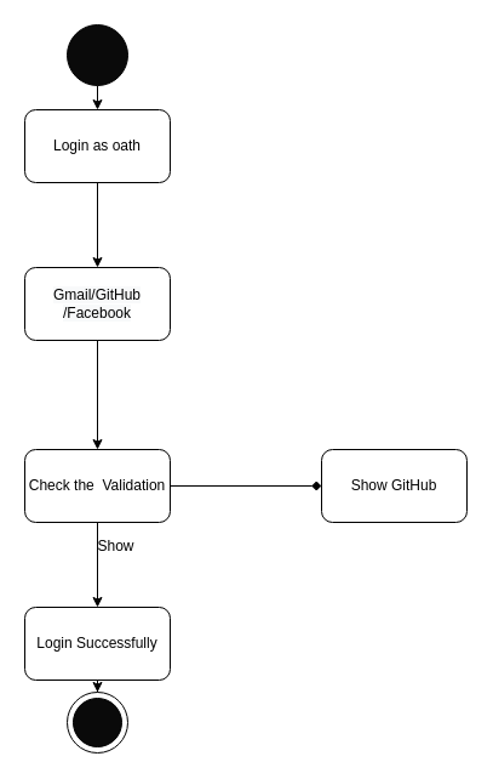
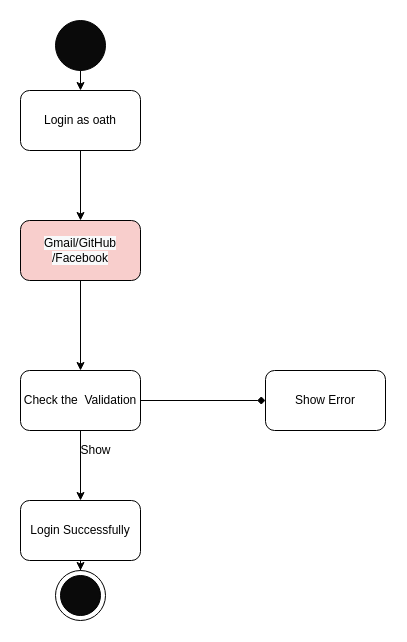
- <mxCell id="16" value="&#10;&#10;&lt;span style=&quot;color: rgb(0, 0, 0); font-family: helvetica; font-size: 12px; font-style: normal; font-weight: 400; letter-spacing: normal; text-align: center; text-indent: 0px; text-transform: none; word-spacing: 0px; background-color: rgb(248, 249, 250); display: inline; float: none;&quot;&gt;Gmail/GitHub&lt;/span&gt;&lt;br style=&quot;color: rgb(0, 0, 0); font-family: helvetica; font-size: 12px; font-style: normal; font-weight: 400; letter-spacing: normal; text-align: center; text-indent: 0px; text-transform: none; word-spacing: 0px; background-color: rgb(248, 249, 250);&quot;&gt;&lt;span style=&quot;color: rgb(0, 0, 0); font-family: helvetica; font-size: 12px; font-style: normal; font-weight: 400; letter-spacing: normal; text-align: center; text-indent: 0px; text-transform: none; word-spacing: 0px; background-color: rgb(248, 249, 250); display: inline; float: none;&quot;&gt;/Facebook&lt;/span&gt;&#10;&#10;" style="whiteSpace=wrap;html=1;fillColor=#FFFFFF;rounded=1;" vertex="1" parent="1"><mxGeometry x="20" y="220" width="120" height="60" as="geometry" /></mxCell>
+ <mxCell id="16" value="&#10;&#10;&lt;span style=&quot;color: rgb(0, 0, 0); font-family: helvetica; font-size: 12px; font-style: normal; font-weight: 400; letter-spacing: normal; text-align: center; text-indent: 0px; text-transform: none; word-spacing: 0px; background-color: rgb(248, 249, 250); display: inline; float: none;&quot;&gt;Gmail/GitHub&lt;/span&gt;&lt;br style=&quot;color: rgb(0, 0, 0); font-family: helvetica; font-size: 12px; font-style: normal; font-weight: 400; letter-spacing: normal; text-align: center; text-indent: 0px; text-transform: none; word-spacing: 0px; background-color: rgb(248, 249, 250);&quot;&gt;&lt;span style=&quot;color: rgb(0, 0, 0); font-family: helvetica; font-size: 12px; font-style: normal; font-weight: 400; letter-spacing: normal; text-align: center; text-indent: 0px; text-transform: none; word-spacing: 0px; background-color: rgb(248, 249, 250); display: inline; float: none;&quot;&gt;/Facebook&lt;/span&gt;&#10;&#10;" style="whiteSpace=wrap;html=1;fillColor=#f8cecc;rounded=1;" vertex="1" parent="1"><mxGeometry x="20" y="220" width="120" height="60" as="geometry" /></mxCell>
- <mxCell id="11" value="Show GitHub" style="whiteSpace=wrap;html=1;fillColor=#FFFFFF;rounded=1;" vertex="1" parent="1"><mxGeometry x="265" y="370" width="120" height="60" as="geometry" /></mxCell>
+ <mxCell id="11" value="Show Error" style="whiteSpace=wrap;html=1;fillColor=#FFFFFF;rounded=1;" vertex="1" parent="1"><mxGeometry x="265" y="370" width="120" height="60" as="geometry" /></mxCell>
